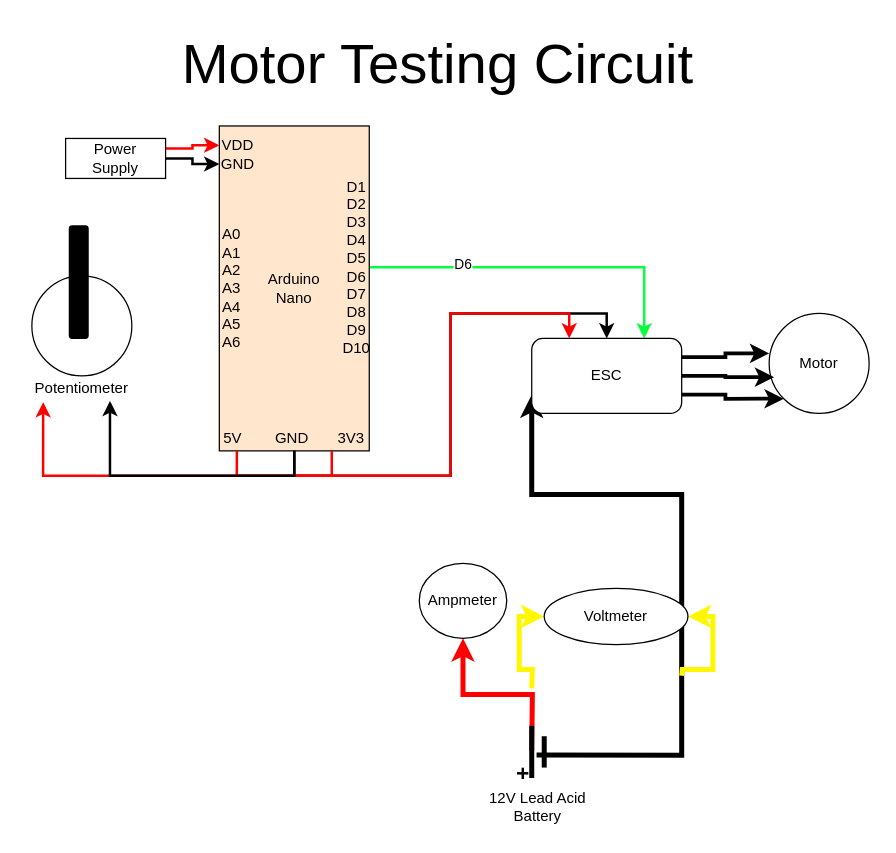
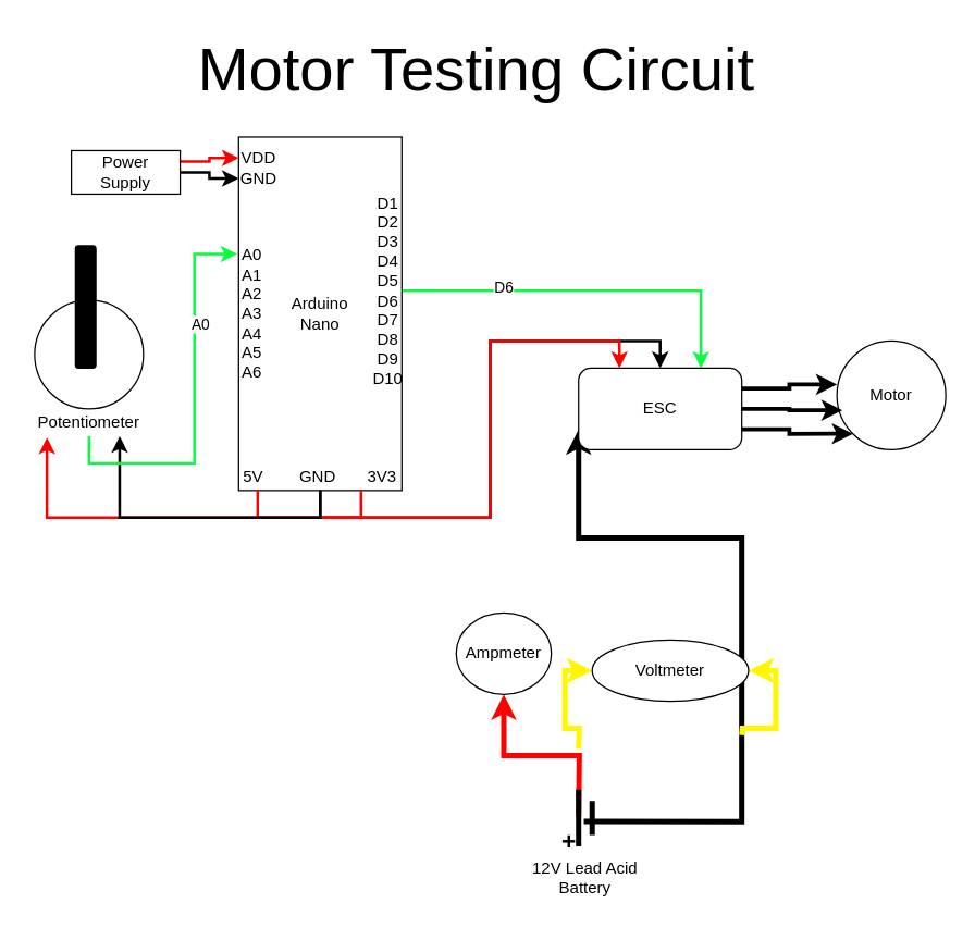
- <mxCell id="12" value="&lt;div&gt;Arduino&lt;/div&gt;&lt;div&gt;Nano&lt;br&gt;&lt;/div&gt;" style="rounded=0;whiteSpace=wrap;html=1;fillColor=#ffe6cc;" vertex="1" parent="11"><mxGeometry x="10" width="120" height="260" as="geometry" /></mxCell>
+ <mxCell id="12" value="&lt;div&gt;Arduino&lt;/div&gt;&lt;div&gt;Nano&lt;br&gt;&lt;/div&gt;" style="rounded=0;whiteSpace=wrap;html=1;" vertex="1" parent="11"><mxGeometry x="10" width="120" height="260" as="geometry" /></mxCell>
+ <mxCell id="33" style="edgeStyle=orthogonalEdgeStyle;rounded=0;orthogonalLoop=1;jettySize=auto;html=1;exitX=0.5;exitY=1;exitDx=0;exitDy=0;entryX=-0.05;entryY=0.162;entryDx=0;entryDy=0;entryPerimeter=0;strokeColor=#05FF3F;strokeWidth=2;" edge="1" parent="1" source="30" target="14"><mxGeometry relative="1" as="geometry" /></mxCell>
+ <mxCell id="34" value="A0" style="edgeLabel;html=1;align=center;verticalAlign=middle;resizable=0;points=[];" vertex="1" connectable="0" parent="33"><mxGeometry x="0.412" y="-4" relative="1" as="geometry"><mxPoint as="offset" /></mxGeometry></mxCell>
